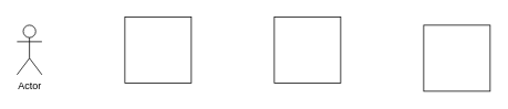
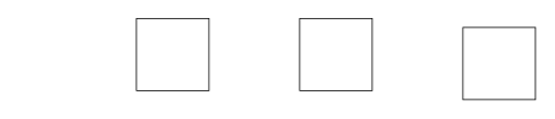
- <mxCell id="2" value="Actor" style="shape=umlActor;verticalLabelPosition=bottom;verticalAlign=top;html=1;outlineConnect=0;" vertex="1" parent="1"><mxGeometry x="20" y="30" width="30" height="60" as="geometry" /></mxCell>
